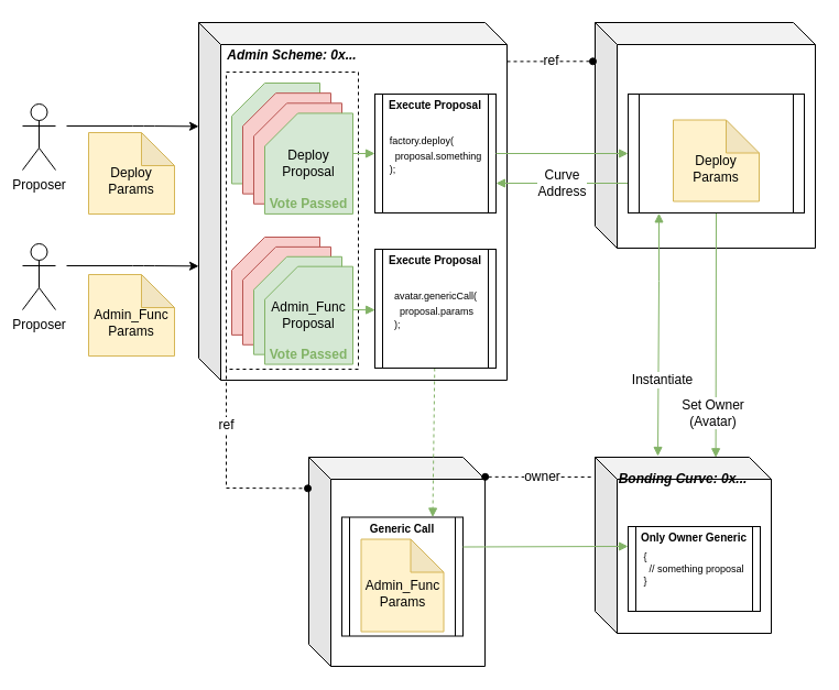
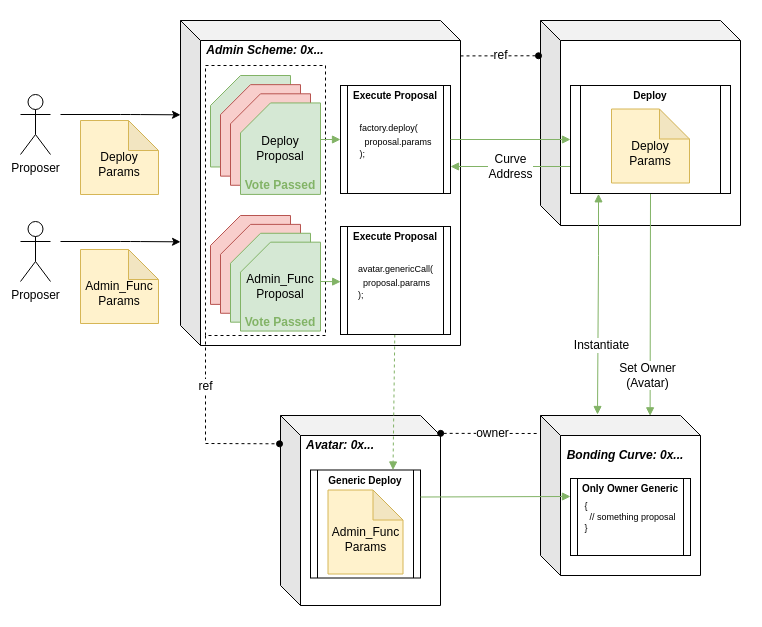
+ <mxCell id="38" value="&lt;span style=&quot;font-style: normal&quot;&gt;&lt;font style=&quot;font-size: 10px&quot;&gt;Deploy&lt;/font&gt;&lt;/span&gt;" style="text;html=1;strokeColor=none;fillColor=none;align=center;verticalAlign=middle;whiteSpace=wrap;rounded=0;fontStyle=3" vertex="1" parent="1"><mxGeometry x="570" y="85" width="160" height="20" as="geometry" /></mxCell>
- <mxCell id="15" value="&lt;div style=&quot;text-align: left&quot;&gt;&lt;span style=&quot;font-size: 9px&quot;&gt;factory.deploy(&lt;br&gt;&amp;nbsp; proposal.something&lt;/span&gt;&lt;/div&gt;&lt;font style=&quot;font-size: 9px&quot;&gt;&lt;div style=&quot;text-align: left&quot;&gt;&lt;span&gt;);&lt;/span&gt;&lt;/div&gt;&lt;/font&gt;" style="shape=process;whiteSpace=wrap;html=1;backgroundOutline=1;labelBackgroundColor=none;size=0.06;" vertex="1" parent="1"><mxGeometry x="340" y="85" width="110" height="108" as="geometry" /></mxCell>
+ <mxCell id="15" value="&lt;div style=&quot;text-align: left&quot;&gt;&lt;span style=&quot;font-size: 9px&quot;&gt;factory.deploy(&lt;br&gt;&amp;nbsp; proposal.params&lt;/span&gt;&lt;/div&gt;&lt;font style=&quot;font-size: 9px&quot;&gt;&lt;div style=&quot;text-align: left&quot;&gt;&lt;span&gt;);&lt;/span&gt;&lt;/div&gt;&lt;/font&gt;" style="shape=process;whiteSpace=wrap;html=1;backgroundOutline=1;labelBackgroundColor=none;size=0.06;" vertex="1" parent="1"><mxGeometry x="340" y="85" width="110" height="108" as="geometry" /></mxCell>
- <mxCell id="23" value="Bonding Curve: 0x..." style="text;html=1;strokeColor=none;fillColor=none;align=center;verticalAlign=middle;whiteSpace=wrap;rounded=0;fontStyle=3" vertex="1" parent="1"><mxGeometry x="555" y="425" width="130" height="20" as="geometry" /></mxCell>
+ <mxCell id="23" value="Bonding Curve: 0x..." style="text;html=1;strokeColor=none;fillColor=none;align=center;verticalAlign=middle;whiteSpace=wrap;rounded=0;fontStyle=3" vertex="1" parent="1"><mxGeometry x="560" y="445" width="130" height="20" as="geometry" /></mxCell>
+ <mxCell id="12" value="Avatar: 0x..." style="text;html=1;strokeColor=none;fillColor=none;align=center;verticalAlign=middle;whiteSpace=wrap;rounded=0;fontStyle=3" vertex="1" parent="1"><mxGeometry x="300" y="435" width="80" height="20" as="geometry" /></mxCell>
- <mxCell id="21" value="&lt;span style=&quot;font-style: normal&quot;&gt;&lt;font style=&quot;font-size: 10px&quot;&gt;Generic Call&lt;/font&gt;&lt;/span&gt;" style="text;html=1;strokeColor=none;fillColor=none;align=center;verticalAlign=middle;whiteSpace=wrap;rounded=0;fontStyle=3" vertex="1" parent="1"><mxGeometry x="310" y="469.5" width="110" height="20" as="geometry" /></mxCell>
+ <mxCell id="21" value="&lt;span style=&quot;font-style: normal&quot;&gt;&lt;font style=&quot;font-size: 10px&quot;&gt;Generic Deploy&lt;/font&gt;&lt;/span&gt;" style="text;html=1;strokeColor=none;fillColor=none;align=center;verticalAlign=middle;whiteSpace=wrap;rounded=0;fontStyle=3" vertex="1" parent="1"><mxGeometry x="310" y="469.5" width="110" height="20" as="geometry" /></mxCell>
